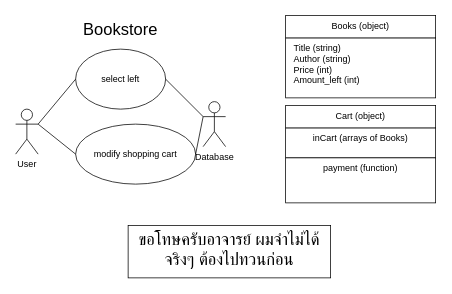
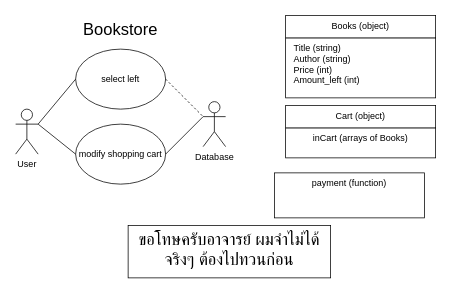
- <mxCell id="13" value="" style="endArrow=none;html=1;exitX=1;exitY=0.5;exitDx=0;exitDy=0;entryX=0;entryY=0.333;entryDx=0;entryDy=0;entryPerimeter=0;" edge="1" parent="1" source="3" target="12"><mxGeometry width="50" height="50" relative="1" as="geometry"><mxPoint x="350" y="65" as="sourcePoint" /><mxPoint x="400" y="15" as="targetPoint" /></mxGeometry></mxCell>
+ <mxCell id="13" value="" style="endArrow=none;html=1;exitX=1;exitY=0.5;exitDx=0;exitDy=0;entryX=0;entryY=0.333;entryDx=0;entryDy=0;entryPerimeter=0;dashed=1;" edge="1" parent="1" source="3" target="12"><mxGeometry width="50" height="50" relative="1" as="geometry"><mxPoint x="350" y="65" as="sourcePoint" /><mxPoint x="400" y="15" as="targetPoint" /></mxGeometry></mxCell>
- <mxCell id="4" value="modify shopping cart" style="ellipse;whiteSpace=wrap;html=1;" vertex="1" parent="1"><mxGeometry x="100" y="165" width="160" height="80" as="geometry" /></mxCell>
+ <mxCell id="4" value="modify shopping cart" style="ellipse;whiteSpace=wrap;html=1;" vertex="1" parent="1"><mxGeometry x="100" y="165" width="120" height="80" as="geometry" /></mxCell>
- <mxCell id="11" value="payment (function)" style="rounded=0;whiteSpace=wrap;html=1;verticalAlign=top;" vertex="1" parent="1"><mxGeometry x="380" y="210" width="200" height="60" as="geometry" /></mxCell>
+ <mxCell id="11" value="payment (function)" style="rounded=0;whiteSpace=wrap;html=1;verticalAlign=top;" vertex="1" parent="1"><mxGeometry x="365" y="230" width="200" height="60" as="geometry" /></mxCell>
